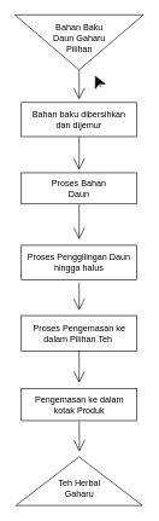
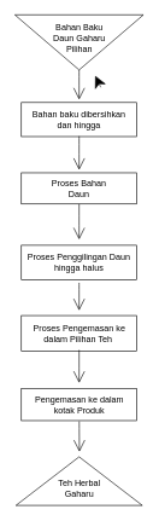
- <mxCell id="8" value="Bahan baku dibersihkan dan dijemur" style="text;strokeColor=none;fillColor=none;html=1;align=center;verticalAlign=middle;whiteSpace=wrap;rounded=0;hachureGap=4;" parent="1" vertex="1"><mxGeometry x="41" y="149.5" width="136" height="30" as="geometry" /></mxCell>
+ <mxCell id="8" value="Bahan baku dibersihkan dan hingga" style="text;strokeColor=none;fillColor=none;html=1;align=center;verticalAlign=middle;whiteSpace=wrap;rounded=0;hachureGap=4;" parent="1" vertex="1"><mxGeometry x="41" y="149.5" width="136" height="30" as="geometry" /></mxCell>
